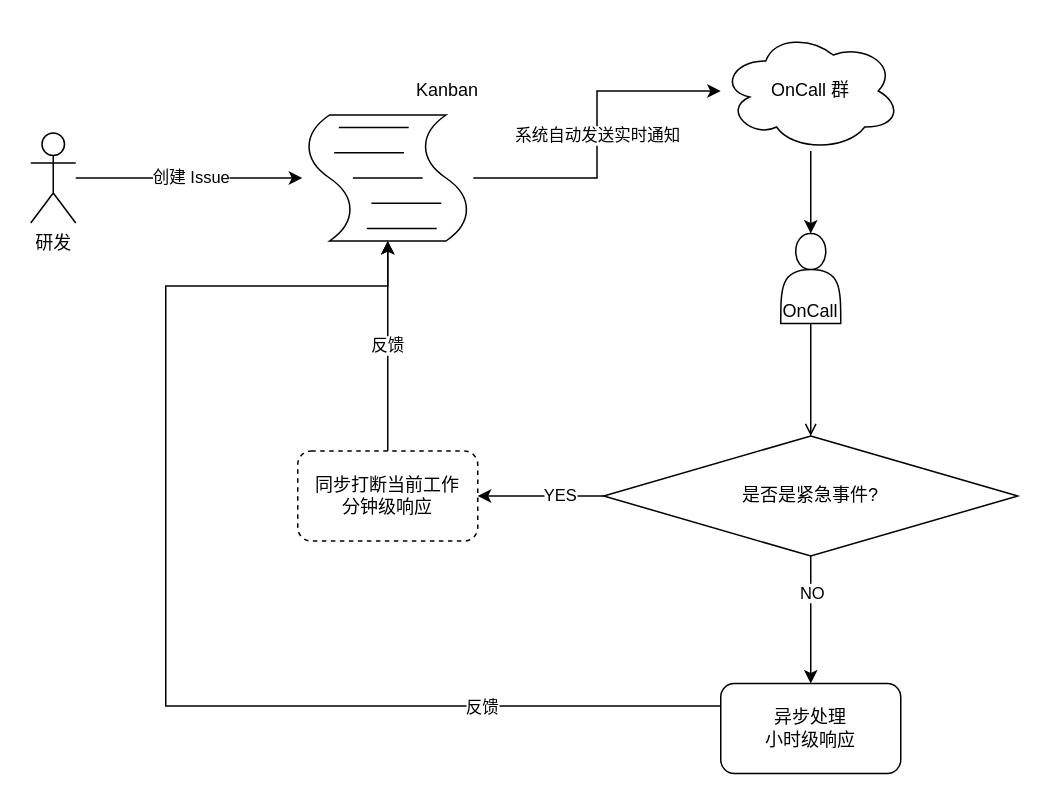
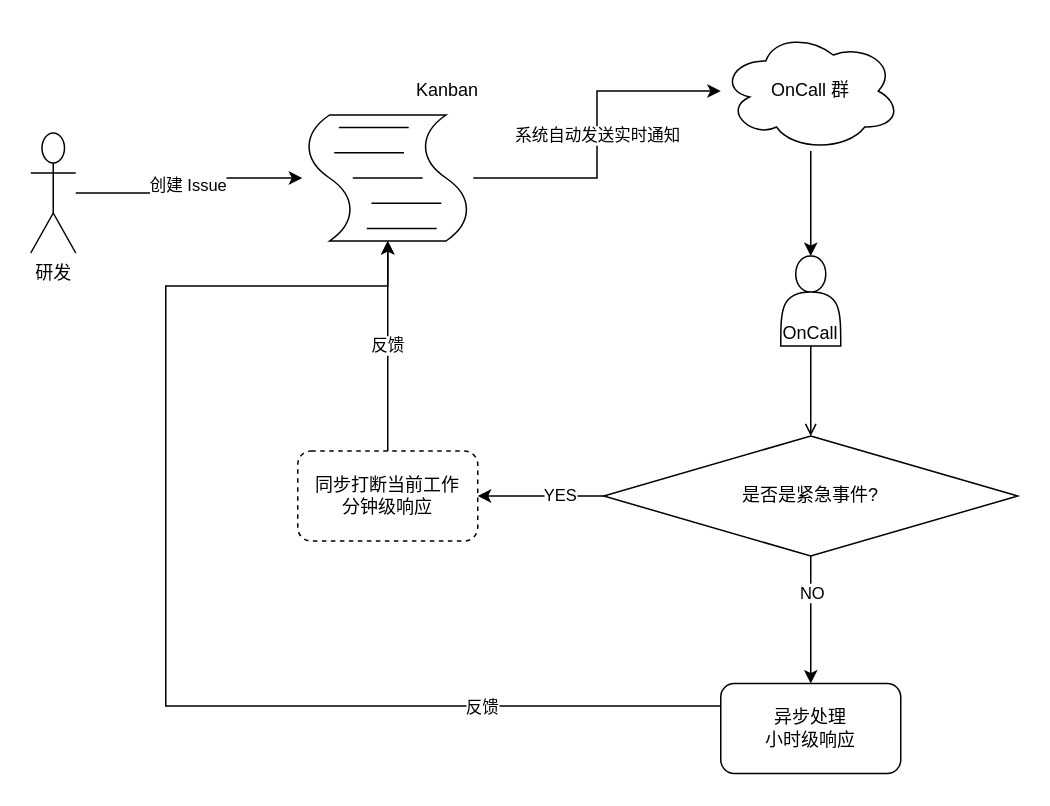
- <mxCell id="11" value="研发" style="shape=umlActor;verticalLabelPosition=bottom;verticalAlign=top;html=1;outlineConnect=0;" vertex="1" parent="1"><mxGeometry x="20" y="88" width="30" height="60" as="geometry" /></mxCell>
+ <mxCell id="11" value="研发" style="shape=umlActor;verticalLabelPosition=bottom;verticalAlign=top;html=1;outlineConnect=0;" vertex="1" parent="1"><mxGeometry x="20" y="88" width="30" height="80" as="geometry" /></mxCell>
- <mxCell id="16" value="&lt;br&gt;&lt;br&gt;&lt;br&gt;OnCall" style="shape=actor;whiteSpace=wrap;html=1;" vertex="1" parent="1"><mxGeometry x="520" y="155" width="40" height="60" as="geometry" /></mxCell>
+ <mxCell id="16" value="&lt;br&gt;&lt;br&gt;&lt;br&gt;OnCall" style="shape=actor;whiteSpace=wrap;html=1;" vertex="1" parent="1"><mxGeometry x="520" y="170" width="40" height="60" as="geometry" /></mxCell>
